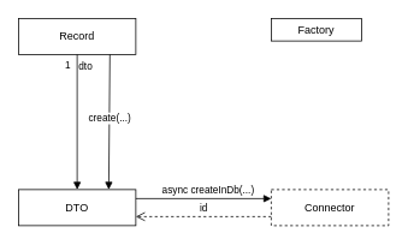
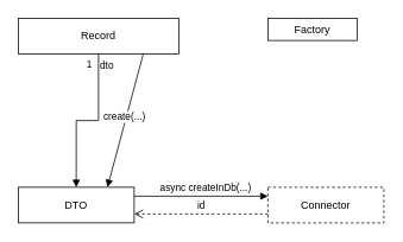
- <mxCell id="2" value="Record" style="rounded=0;whiteSpace=wrap;html=1;" parent="1" vertex="1"><mxGeometry x="20" y="20" width="130" height="40" as="geometry" /></mxCell>
+ <mxCell id="2" value="Record" style="rounded=0;whiteSpace=wrap;html=1;" parent="1" vertex="1"><mxGeometry x="20" y="20" width="180" height="40" as="geometry" /></mxCell>
